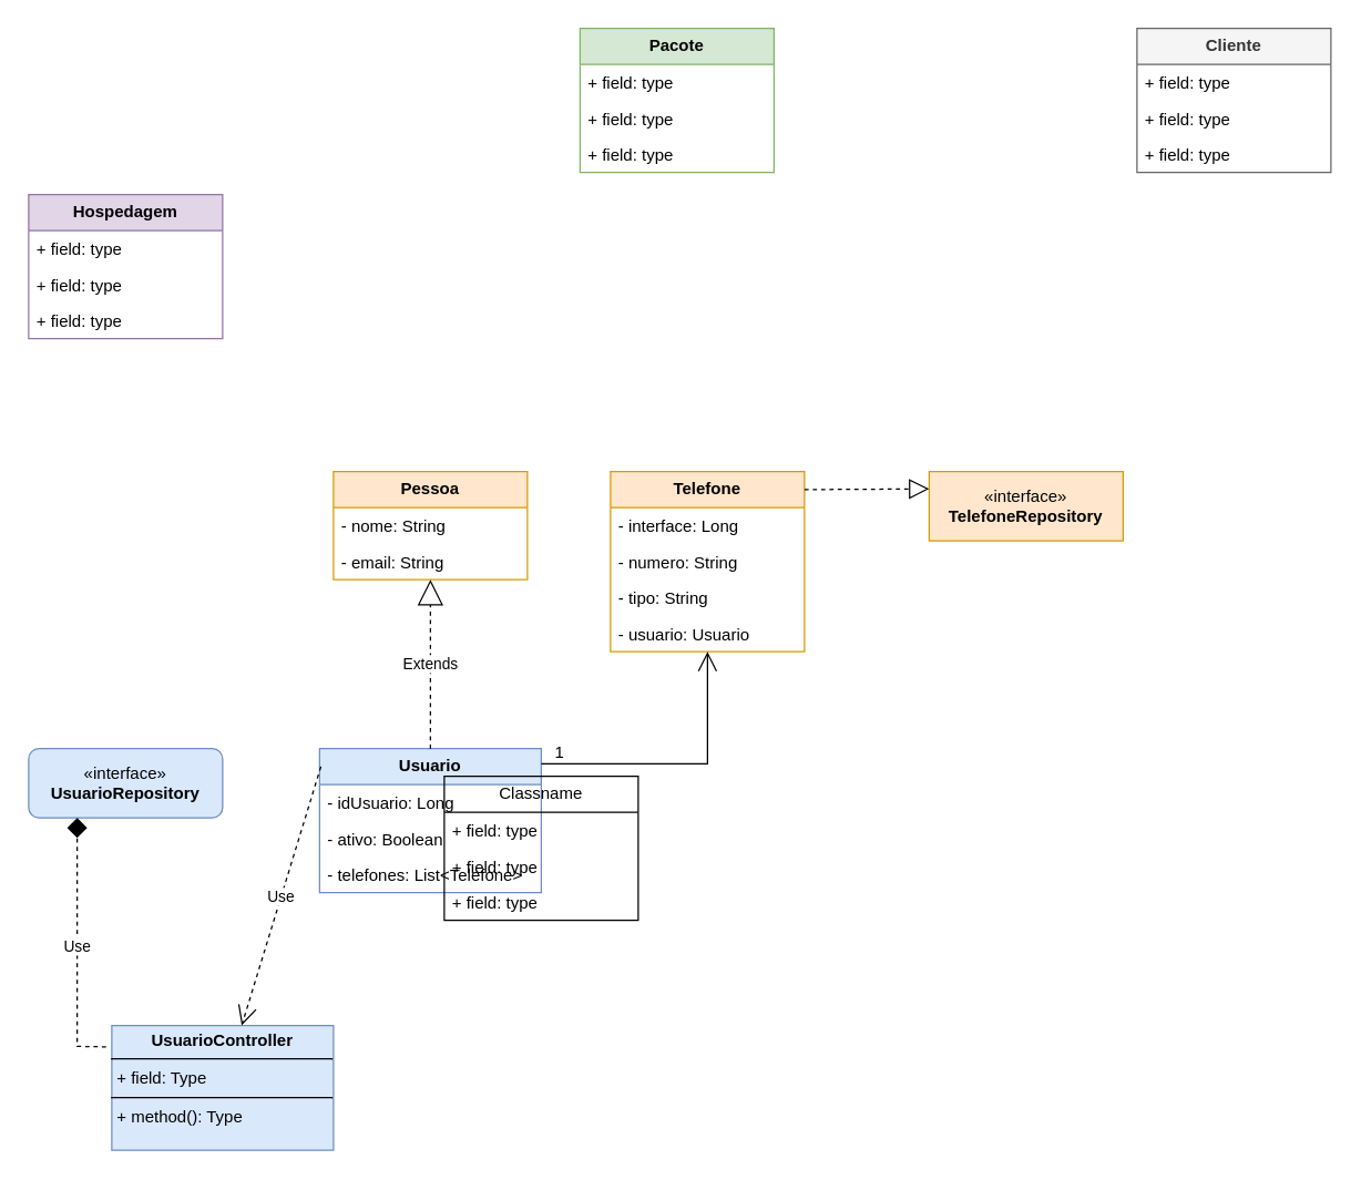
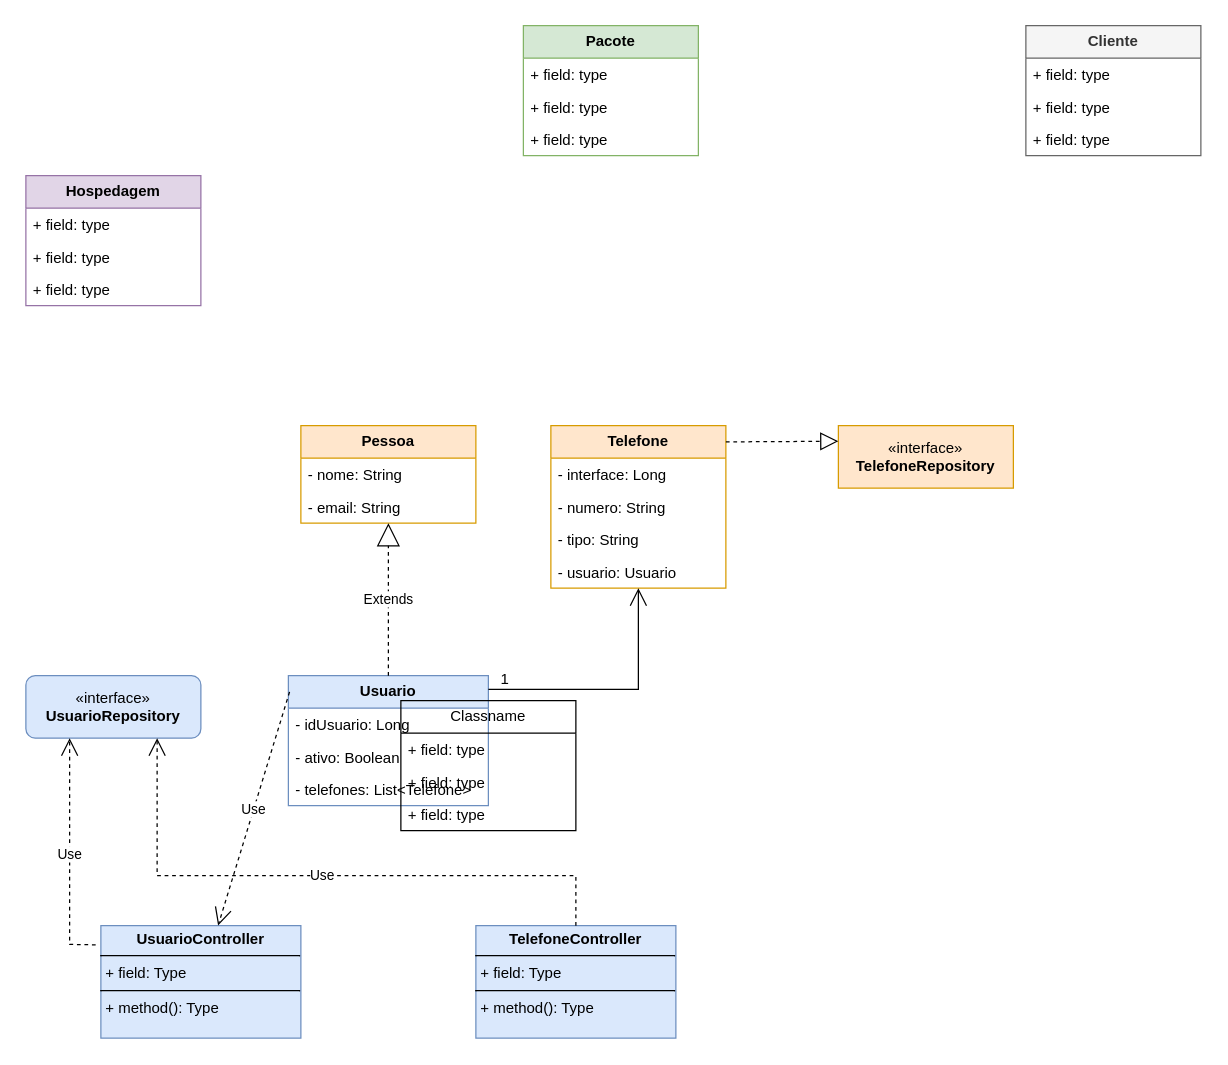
- <mxCell id="34" value="Use" style="endArrow=diamond;endSize=12;dashed=1;html=1;rounded=0;exitX=-0.026;exitY=0.171;exitDx=0;exitDy=0;exitPerimeter=0;entryX=0.25;entryY=1;entryDx=0;entryDy=0;" edge="1" parent="1" source="20" target="17"><mxGeometry width="160" relative="1" as="geometry"><mxPoint x="270" y="590" as="sourcePoint" /><mxPoint x="430" y="590" as="targetPoint" /><Array as="points"><mxPoint x="55" y="755" /></Array></mxGeometry></mxCell>
+ <mxCell id="34" value="Use" style="endArrow=open;endSize=12;dashed=1;html=1;rounded=0;exitX=-0.026;exitY=0.171;exitDx=0;exitDy=0;exitPerimeter=0;entryX=0.25;entryY=1;entryDx=0;entryDy=0;" edge="1" parent="1" source="20" target="17"><mxGeometry width="160" relative="1" as="geometry"><mxPoint x="270" y="590" as="sourcePoint" /><mxPoint x="430" y="590" as="targetPoint" /><Array as="points"><mxPoint x="55" y="755" /></Array></mxGeometry></mxCell>
+ <mxCell id="35" value="Use" style="endArrow=open;endSize=12;dashed=1;html=1;rounded=0;exitX=0.5;exitY=0;exitDx=0;exitDy=0;entryX=0.75;entryY=1;entryDx=0;entryDy=0;" edge="1" parent="1" source="21" target="17"><mxGeometry width="160" relative="1" as="geometry"><mxPoint x="440" y="700" as="sourcePoint" /><mxPoint x="600" y="700" as="targetPoint" /><Array as="points"><mxPoint x="460" y="700" /><mxPoint x="125" y="700" /></Array></mxGeometry></mxCell>
+ <mxCell id="21" value="&lt;p style=&quot;margin:0px;margin-top:4px;text-align:center;&quot;&gt;&lt;b&gt;TelefoneController&lt;/b&gt;&lt;/p&gt;&lt;hr size=&quot;1&quot; style=&quot;border-style:solid;&quot;&gt;&lt;p style=&quot;margin:0px;margin-left:4px;&quot;&gt;+ field: Type&lt;/p&gt;&lt;hr size=&quot;1&quot; style=&quot;border-style:solid;&quot;&gt;&lt;p style=&quot;margin:0px;margin-left:4px;&quot;&gt;+ method(): Type&lt;/p&gt;" style="verticalAlign=top;align=left;overflow=fill;html=1;whiteSpace=wrap;fillColor=#dae8fc;strokeColor=#6c8ebf;" vertex="1" parent="1"><mxGeometry x="380" y="740" width="160" height="90" as="geometry" /></mxCell>
